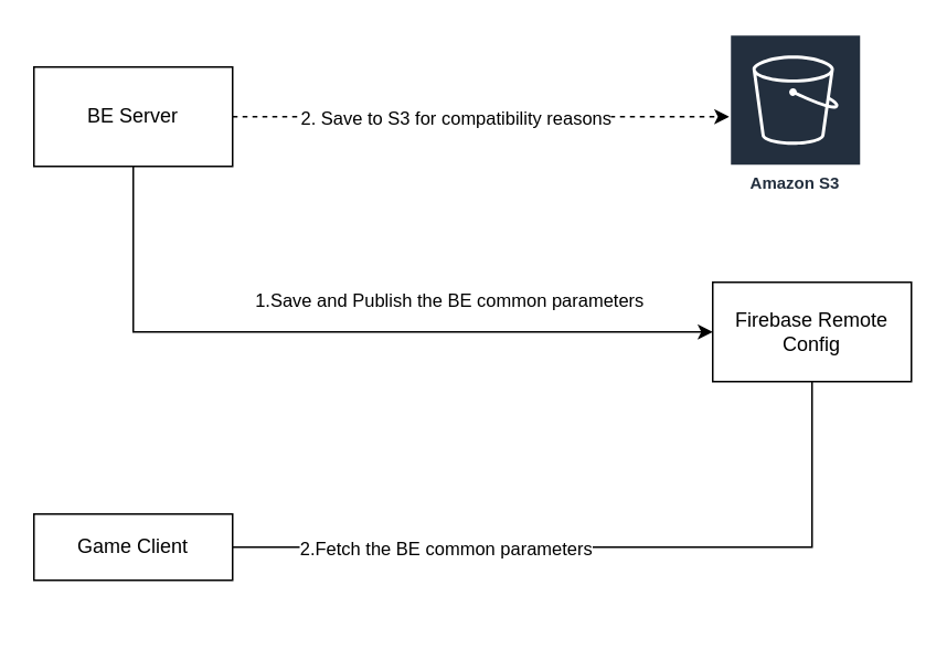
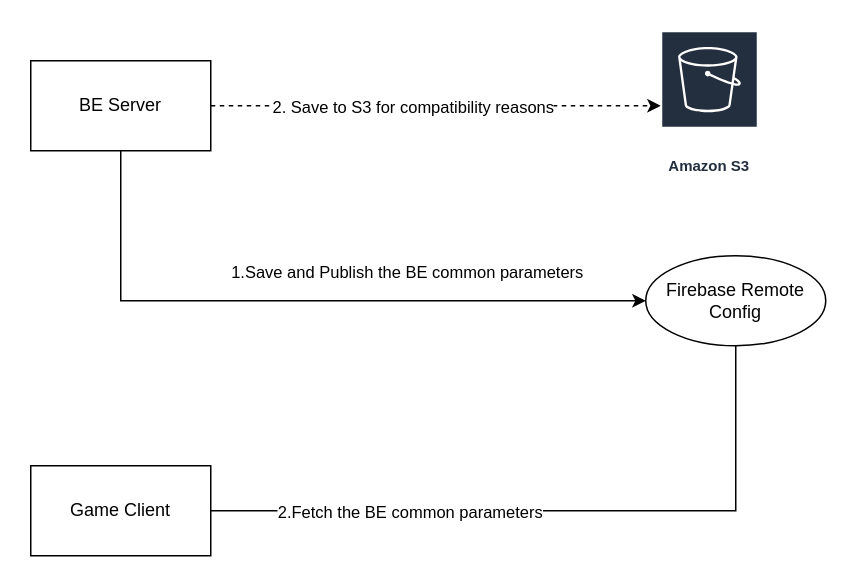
- <mxCell id="11" value="Amazon S3" style="sketch=0;outlineConnect=0;fontColor=#232F3E;gradientColor=none;strokeColor=#ffffff;fillColor=#232F3E;dashed=0;verticalLabelPosition=middle;verticalAlign=bottom;align=center;html=1;whiteSpace=wrap;fontSize=10;fontStyle=1;spacing=3;shape=mxgraph.aws4.productIcon;prIcon=mxgraph.aws4.s3;" vertex="1" parent="1"><mxGeometry x="440" y="20" width="80" height="100" as="geometry" /></mxCell>
+ <mxCell id="11" value="Amazon S3" style="sketch=0;outlineConnect=0;fontColor=#232F3E;gradientColor=none;strokeColor=#ffffff;fillColor=#232F3E;dashed=0;verticalLabelPosition=middle;verticalAlign=bottom;align=center;html=1;whiteSpace=wrap;fontSize=10;fontStyle=1;spacing=3;shape=mxgraph.aws4.productIcon;prIcon=mxgraph.aws4.s3;" vertex="1" parent="1"><mxGeometry x="440" y="20" width="65" height="100" as="geometry" /></mxCell>
- <mxCell id="7" value="Firebase Remote Config" style="rounded=0;whiteSpace=wrap;html=1;" vertex="1" parent="1"><mxGeometry x="430" y="170" width="120" height="60" as="geometry" /></mxCell>
+ <mxCell id="7" value="Firebase Remote Config" style="ellipse;whiteSpace=wrap;html=1;" vertex="1" parent="1"><mxGeometry x="430" y="170" width="120" height="60" as="geometry" /></mxCell>
- <mxCell id="10" value="Game Client" style="rounded=0;whiteSpace=wrap;html=1;" vertex="1" parent="1"><mxGeometry x="20" y="310" width="120" height="40" as="geometry" /></mxCell>
+ <mxCell id="10" value="Game Client" style="rounded=0;whiteSpace=wrap;html=1;" vertex="1" parent="1"><mxGeometry x="20" y="310" width="120" height="60" as="geometry" /></mxCell>
